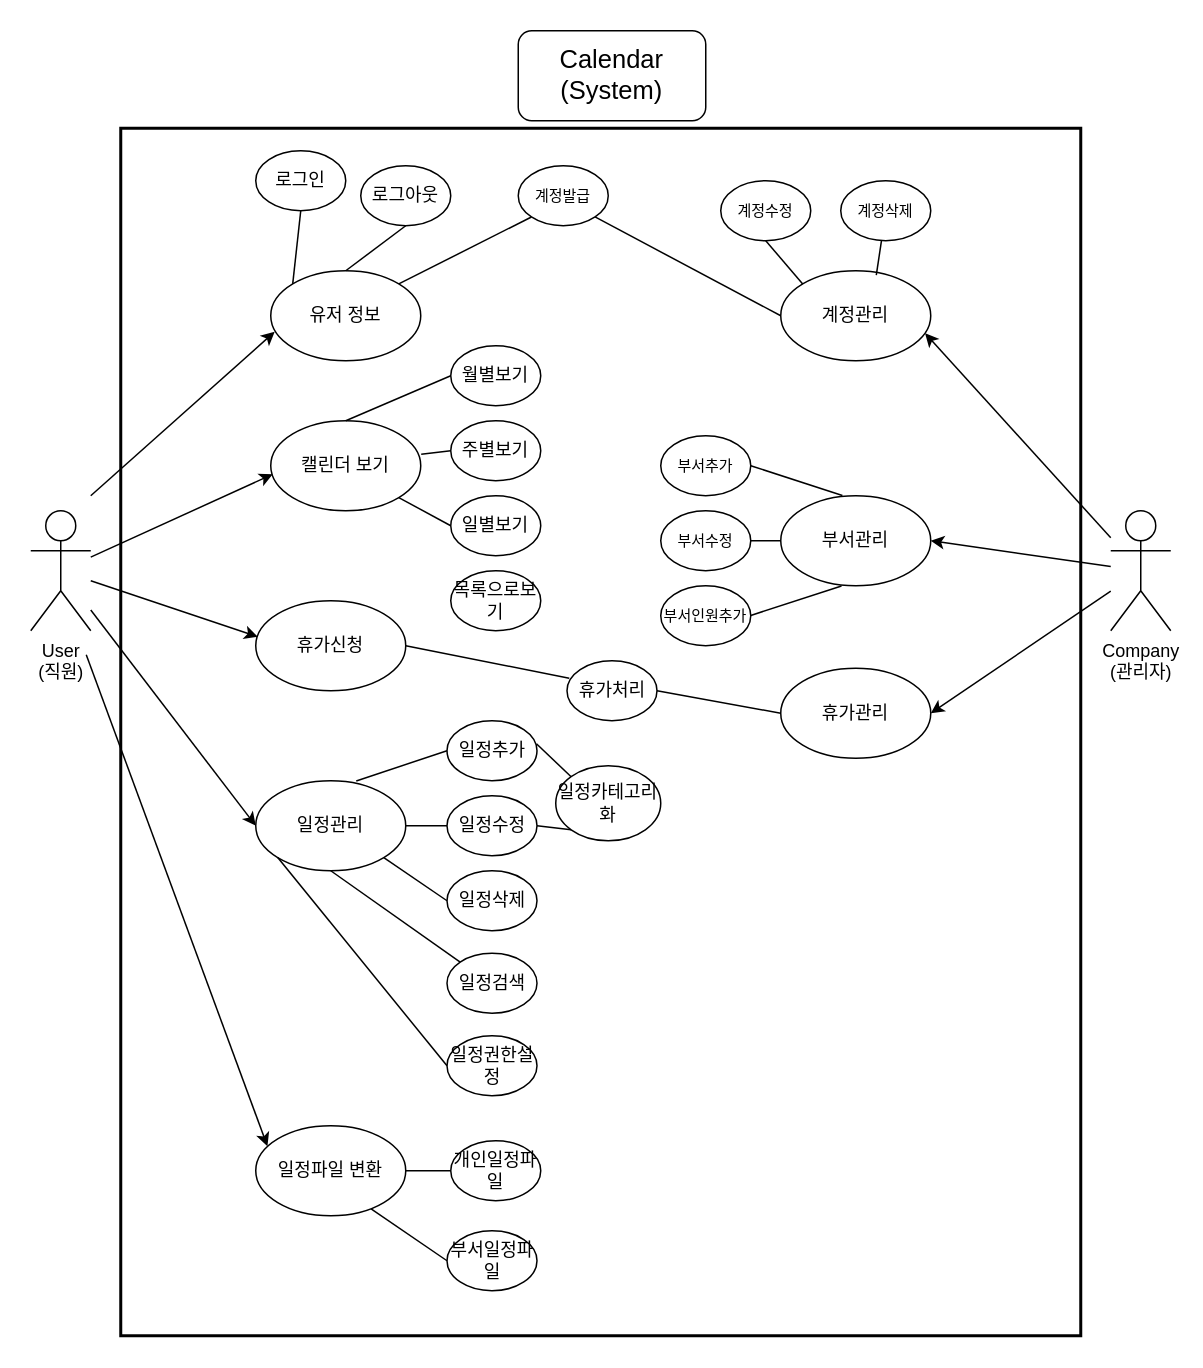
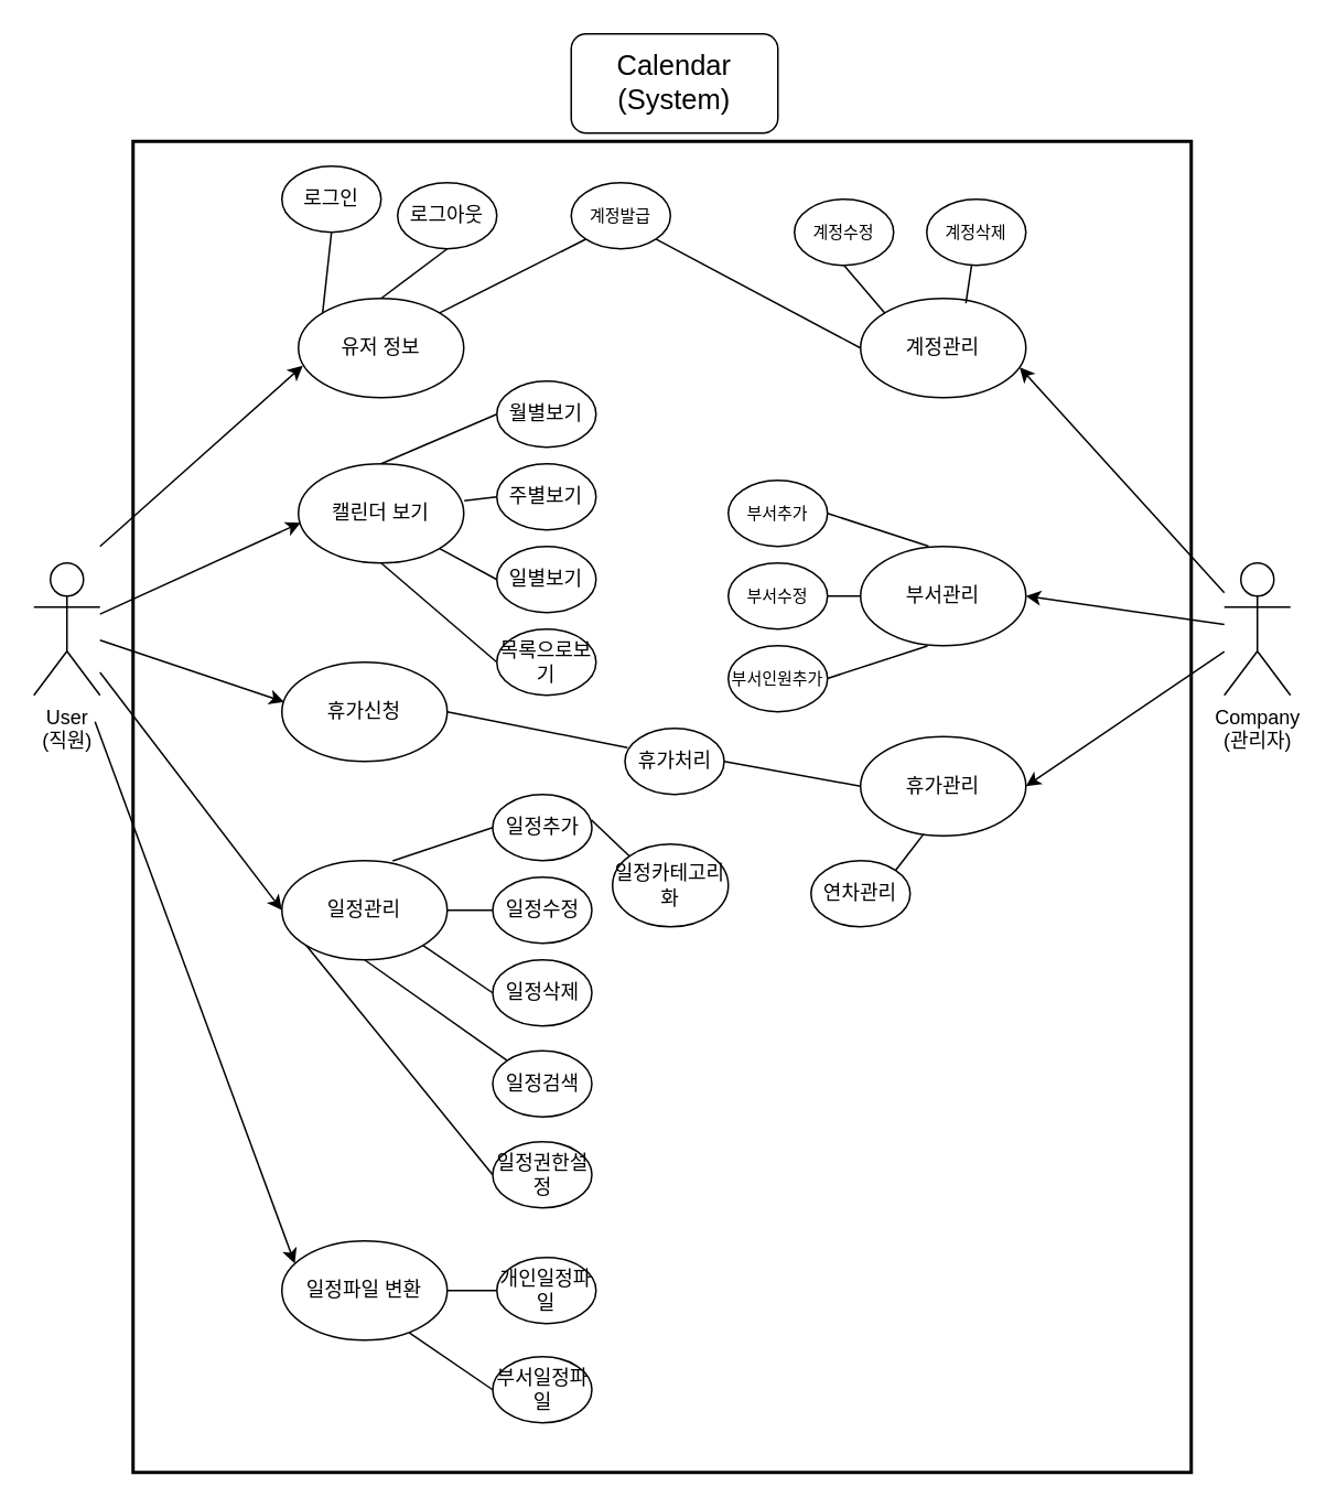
+ <mxCell id="53" value="" style="endArrow=none;html=1;rounded=0;exitX=0.5;exitY=1;exitDx=0;exitDy=0;entryX=0;entryY=0.5;entryDx=0;entryDy=0;" edge="1" parent="1" source="5" target="52"><mxGeometry width="50" height="50" relative="1" as="geometry"><mxPoint x="228" y="364" as="sourcePoint" /><mxPoint x="298" y="374" as="targetPoint" /></mxGeometry></mxCell>
+ <mxCell id="55" value="" style="endArrow=none;html=1;rounded=0;exitX=1;exitY=0;exitDx=0;exitDy=0;entryX=0.38;entryY=0.985;entryDx=0;entryDy=0;entryPerimeter=0;" edge="1" parent="1" source="54" target="40"><mxGeometry width="50" height="50" relative="1" as="geometry"><mxPoint x="397" y="341" as="sourcePoint" /><mxPoint x="432" y="360" as="targetPoint" /></mxGeometry></mxCell>
+ <mxCell id="54" value="연차관리" style="ellipse;whiteSpace=wrap;html=1;" vertex="1" parent="1"><mxGeometry x="490" y="520" width="60" height="40" as="geometry" /></mxCell>
- <mxCell id="20" value="" style="endArrow=none;html=1;rounded=0;exitX=1;exitY=0.5;exitDx=0;exitDy=0;entryX=0;entryY=1;entryDx=0;entryDy=0;" parent="1" source="14" target="18" edge="1"><mxGeometry width="50" height="50" relative="1" as="geometry"><mxPoint x="404" y="481.58" as="sourcePoint" /><mxPoint x="430" y="497" as="targetPoint" /></mxGeometry></mxCell>
